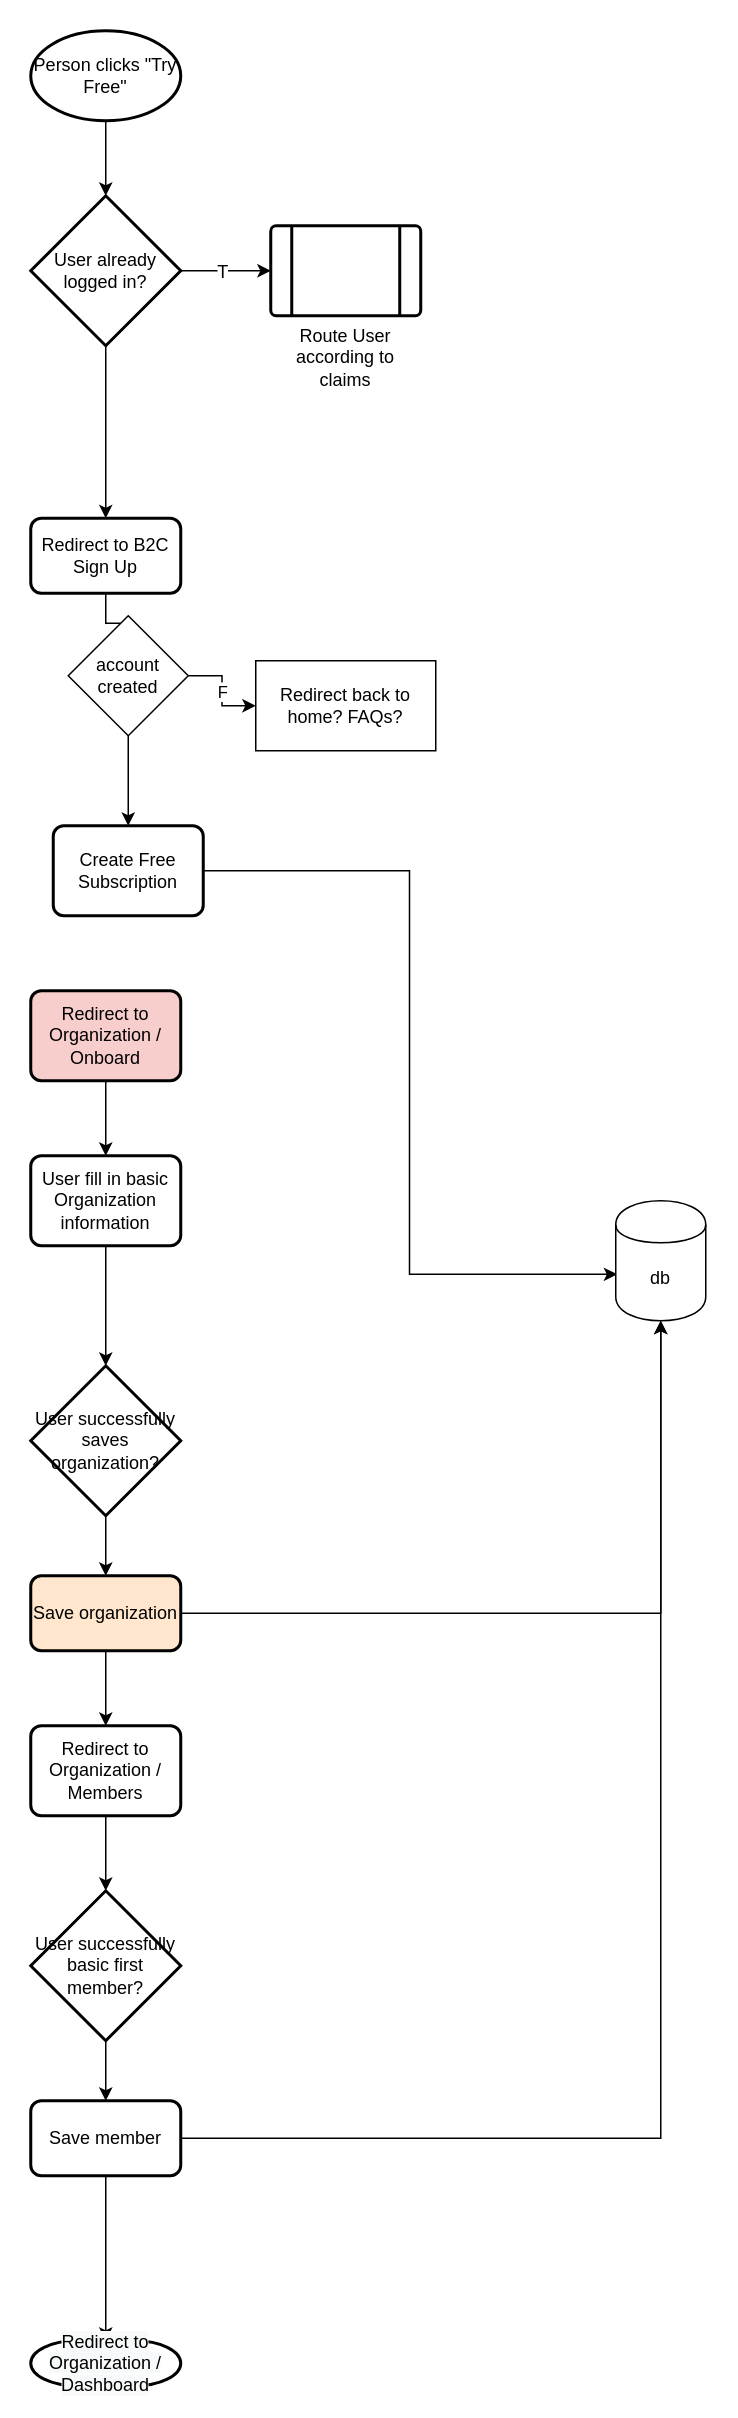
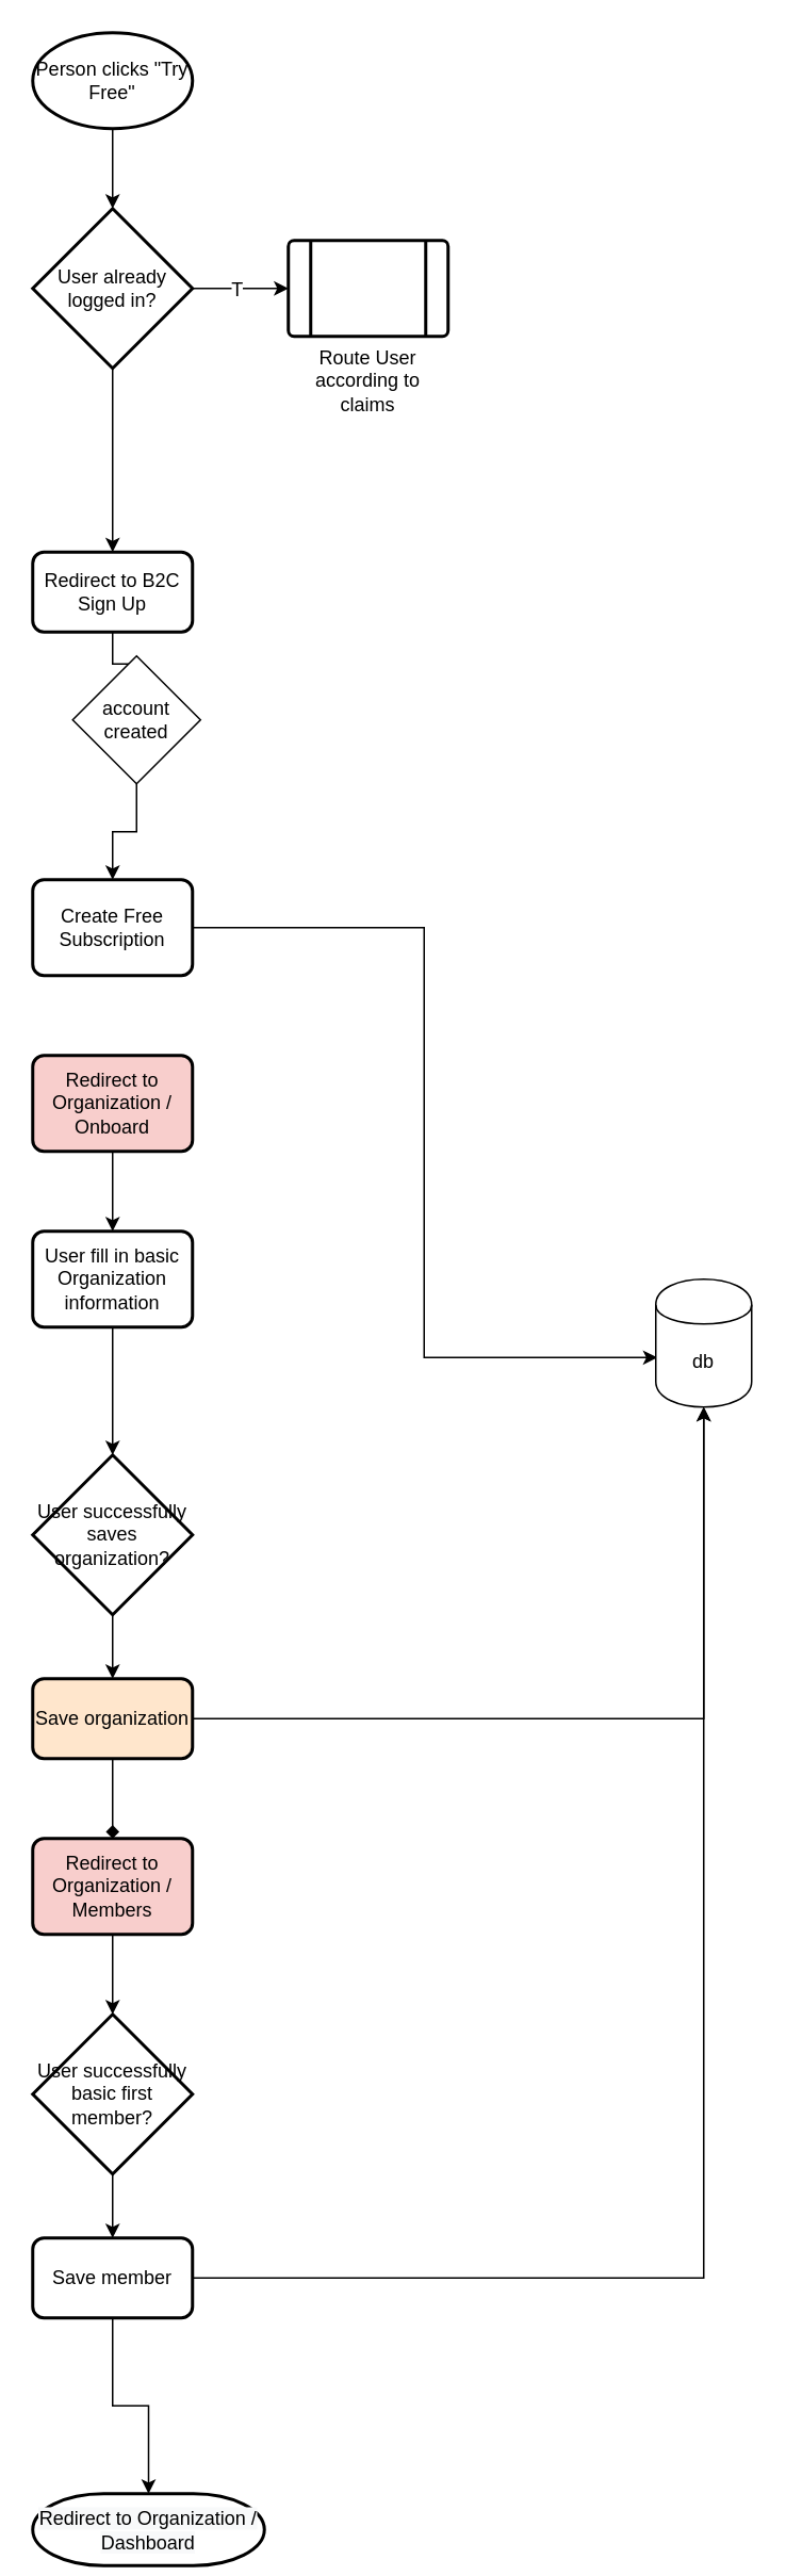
- <mxCell id="11" value="F" parent="1" style="edgeStyle=orthogonalEdgeStyle;rounded=0;orthogonalLoop=1;jettySize=auto;html=1;entryX=0;entryY=0.5;entryDx=0;entryDy=0;" edge="1" target="14" source="13"><mxGeometry as="geometry" relative="1" /></mxCell>
- <mxCell id="14" value="Redirect back to home? FAQs?" parent="1" vertex="1" style="rounded=0;whiteSpace=wrap;html=1;"><mxGeometry as="geometry" height="60" width="120" y="440" x="170" /></mxCell>
- <mxCell id="16" value="Create Free Subscription" parent="1" vertex="1" style="rounded=1;whiteSpace=wrap;html=1;absoluteArcSize=1;arcSize=14;strokeWidth=2;"><mxGeometry x="35" y="550" as="geometry" height="60" width="100" /></mxCell>
+ <mxCell id="16" value="Create Free Subscription" parent="1" vertex="1" style="rounded=1;whiteSpace=wrap;html=1;absoluteArcSize=1;arcSize=14;strokeWidth=2;"><mxGeometry as="geometry" height="60" width="100" y="550" x="20" /></mxCell>
- <mxCell id="26" parent="1" style="edgeStyle=orthogonalEdgeStyle;rounded=0;orthogonalLoop=1;jettySize=auto;html=1;entryX=0.5;entryY=0;entryDx=0;entryDy=0;" edge="1" target="25" source="28"><mxGeometry as="geometry" relative="1" /></mxCell>
+ <mxCell id="26" parent="1" style="edgeStyle=orthogonalEdgeStyle;rounded=0;orthogonalLoop=1;jettySize=auto;html=1;entryX=0.5;entryY=0;entryDx=0;entryDy=0;endArrow=diamond;" edge="1" target="25" source="28"><mxGeometry as="geometry" relative="1" /></mxCell>
- <mxCell id="25" value="Redirect to Organization / Members" parent="1" vertex="1" style="rounded=1;whiteSpace=wrap;html=1;absoluteArcSize=1;arcSize=14;strokeWidth=2;"><mxGeometry as="geometry" height="60" width="100" y="1150" x="20" /></mxCell>
+ <mxCell id="25" value="Redirect to Organization / Members" parent="1" vertex="1" style="rounded=1;whiteSpace=wrap;html=1;absoluteArcSize=1;arcSize=14;strokeWidth=2;fillColor=#f8cecc;"><mxGeometry as="geometry" height="60" width="100" y="1150" x="20" /></mxCell>
- <mxCell id="34" value="&lt;span style=&quot;display: inline ; float: none ; background-color: rgb(248 , 249 , 250) ; color: rgb(0 , 0 , 0) ; font-family: &amp;#34;helvetica&amp;#34; ; font-size: 12px ; font-style: normal ; font-variant: normal ; font-weight: normal ; letter-spacing: normal ; line-height: 1.2 ; overflow-wrap: normal ; text-align: center ; text-decoration: none ; text-indent: 0px ; text-transform: none ; white-space: normal ; word-spacing: 0px&quot;&gt;Redirect to Organization / Dashboard&lt;/span&gt;" parent="1" vertex="1" style="strokeWidth=2;html=1;shape=mxgraph.flowchart.terminator;whiteSpace=wrap;"><mxGeometry as="geometry" height="30" width="100" y="1560" x="20" /></mxCell>
+ <mxCell id="34" value="&lt;span style=&quot;display: inline ; float: none ; background-color: rgb(248 , 249 , 250) ; color: rgb(0 , 0 , 0) ; font-family: &amp;#34;helvetica&amp;#34; ; font-size: 12px ; font-style: normal ; font-variant: normal ; font-weight: normal ; letter-spacing: normal ; line-height: 1.2 ; overflow-wrap: normal ; text-align: center ; text-decoration: none ; text-indent: 0px ; text-transform: none ; white-space: normal ; word-spacing: 0px&quot;&gt;Redirect to Organization / Dashboard&lt;/span&gt;" parent="1" vertex="1" style="strokeWidth=2;html=1;shape=mxgraph.flowchart.terminator;whiteSpace=wrap;"><mxGeometry x="20" y="1560" as="geometry" height="45" width="145" /></mxCell>
